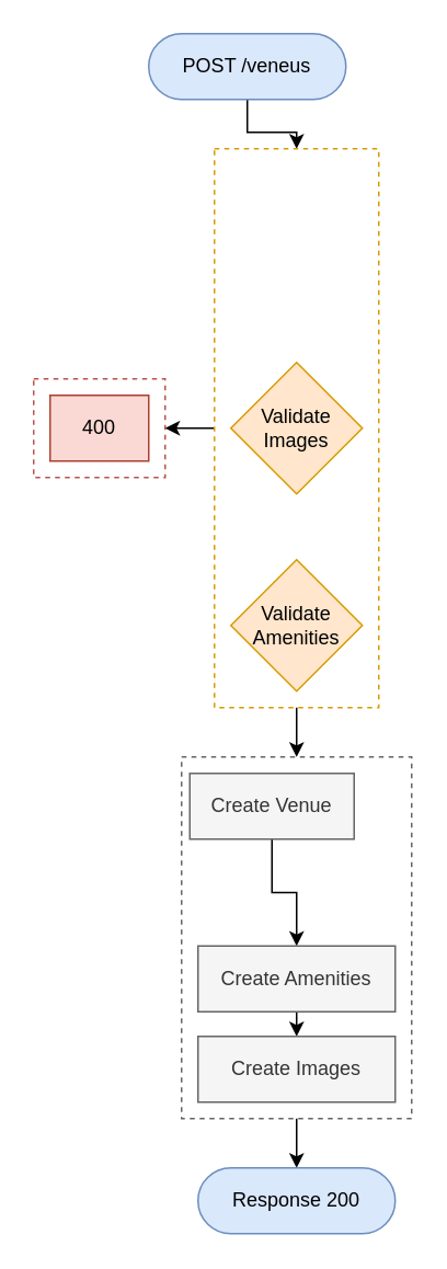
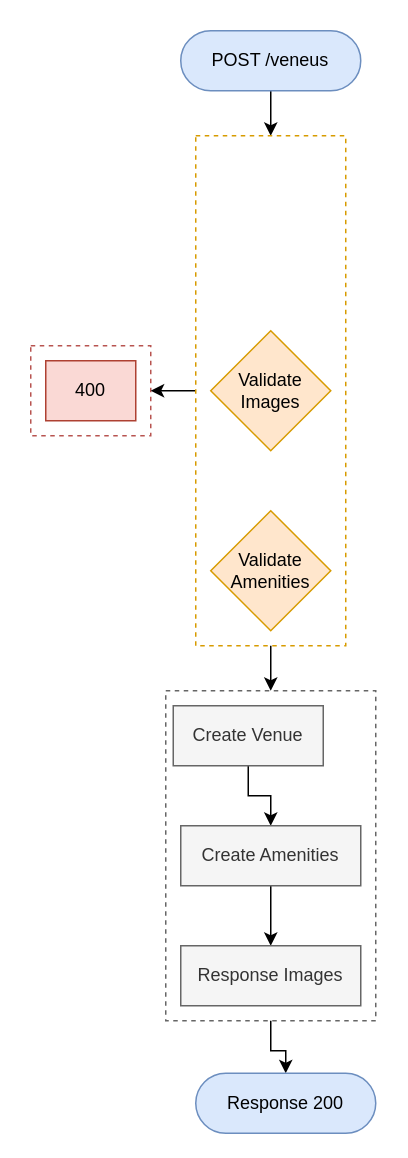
- <mxCell id="6" value="POST /veneus" style="rounded=1;whiteSpace=wrap;html=1;arcSize=50;fillColor=#dae8fc;strokeColor=#6c8ebf;" vertex="1" parent="1"><mxGeometry x="90" y="20" width="120" height="40" as="geometry" /></mxCell>
+ <mxCell id="6" value="POST /veneus" style="rounded=1;whiteSpace=wrap;html=1;arcSize=50;fillColor=#dae8fc;strokeColor=#6c8ebf;" vertex="1" parent="1"><mxGeometry x="120" y="20" width="120" height="40" as="geometry" /></mxCell>
- <mxCell id="13" value="Create Amenities" style="rounded=0;whiteSpace=wrap;html=1;fillColor=#f5f5f5;fontColor=#333333;strokeColor=#666666;" vertex="1" parent="1"><mxGeometry x="120" y="575" width="120" height="40" as="geometry" /></mxCell>
+ <mxCell id="13" value="Create Amenities" style="rounded=0;whiteSpace=wrap;html=1;fillColor=#f5f5f5;fontColor=#333333;strokeColor=#666666;" vertex="1" parent="1"><mxGeometry x="120" y="550" width="120" height="40" as="geometry" /></mxCell>
- <mxCell id="14" value="Create Images" style="rounded=0;whiteSpace=wrap;html=1;fillColor=#f5f5f5;fontColor=#333333;strokeColor=#666666;" vertex="1" parent="1"><mxGeometry x="120" y="630" width="120" height="40" as="geometry" /></mxCell>
+ <mxCell id="14" value="Response Images" style="rounded=0;whiteSpace=wrap;html=1;fillColor=#f5f5f5;fontColor=#333333;strokeColor=#666666;" vertex="1" parent="1"><mxGeometry x="120" y="630" width="120" height="40" as="geometry" /></mxCell>
- <mxCell id="18" value="Response 200" style="rounded=1;whiteSpace=wrap;html=1;arcSize=50;fillColor=#dae8fc;strokeColor=#6c8ebf;" vertex="1" parent="1"><mxGeometry x="120" y="710" width="120" height="40" as="geometry" /></mxCell>
+ <mxCell id="18" value="Response 200" style="rounded=1;whiteSpace=wrap;html=1;arcSize=50;fillColor=#dae8fc;strokeColor=#6c8ebf;" vertex="1" parent="1"><mxGeometry x="130" y="715" width="120" height="40" as="geometry" /></mxCell>
